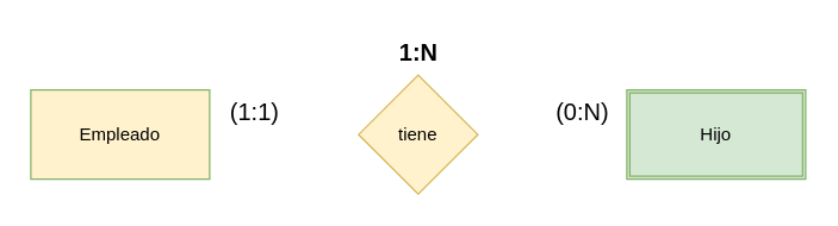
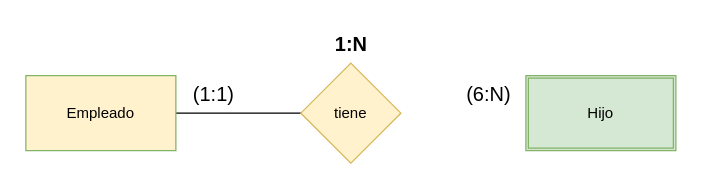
- <mxCell id="7" value="(0:N)" style="text;html=1;align=center;verticalAlign=middle;resizable=0;points=[];autosize=1;strokeColor=none;fillColor=none;fontSize=16;" vertex="1" parent="1"><mxGeometry x="360" y="60" width="60" height="30" as="geometry" /></mxCell>
+ <mxCell id="7" value="(6:N)" style="text;html=1;align=center;verticalAlign=middle;resizable=0;points=[];autosize=1;strokeColor=none;fillColor=none;fontSize=16;" vertex="1" parent="1"><mxGeometry x="360" y="60" width="60" height="30" as="geometry" /></mxCell>
+ <mxCell id="2" style="edgeStyle=none;curved=1;rounded=0;orthogonalLoop=1;jettySize=auto;html=1;exitX=1;exitY=0.5;exitDx=0;exitDy=0;entryX=0;entryY=0.5;entryDx=0;entryDy=0;fontSize=12;startSize=8;endSize=8;endArrow=none;startFill=0;" edge="1" parent="1" source="3" target="5"><mxGeometry relative="1" as="geometry" /></mxCell>
